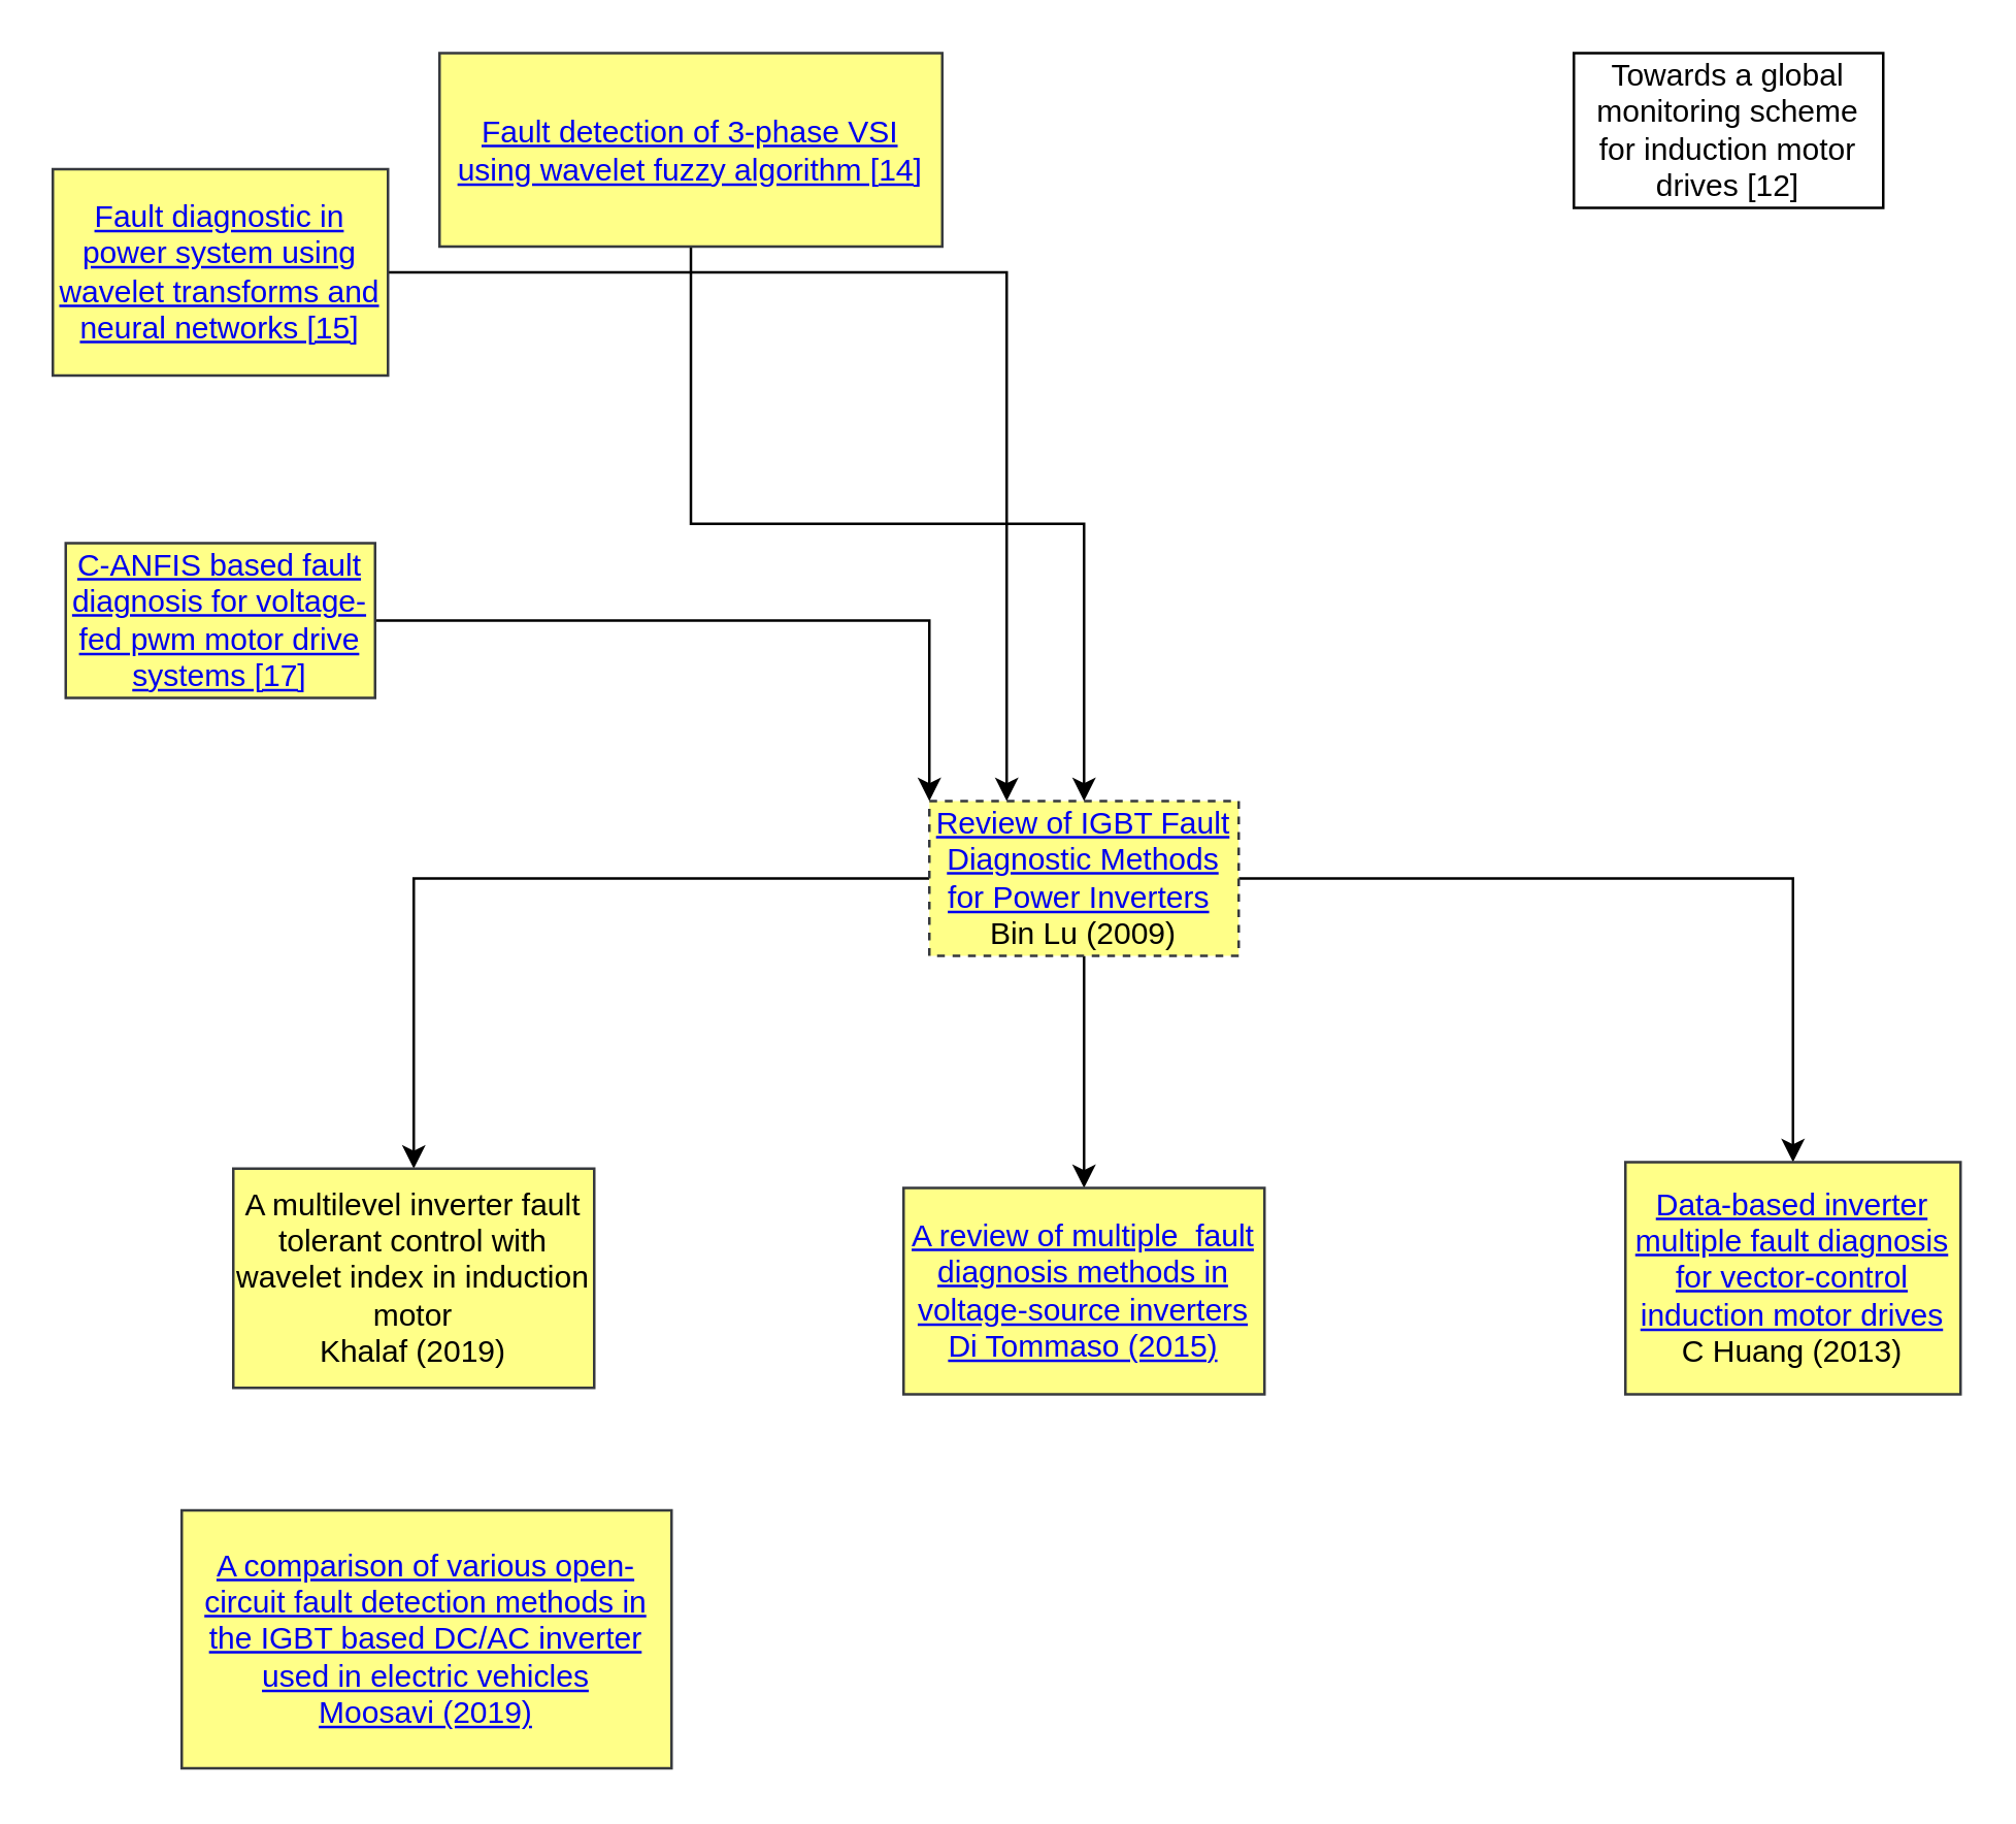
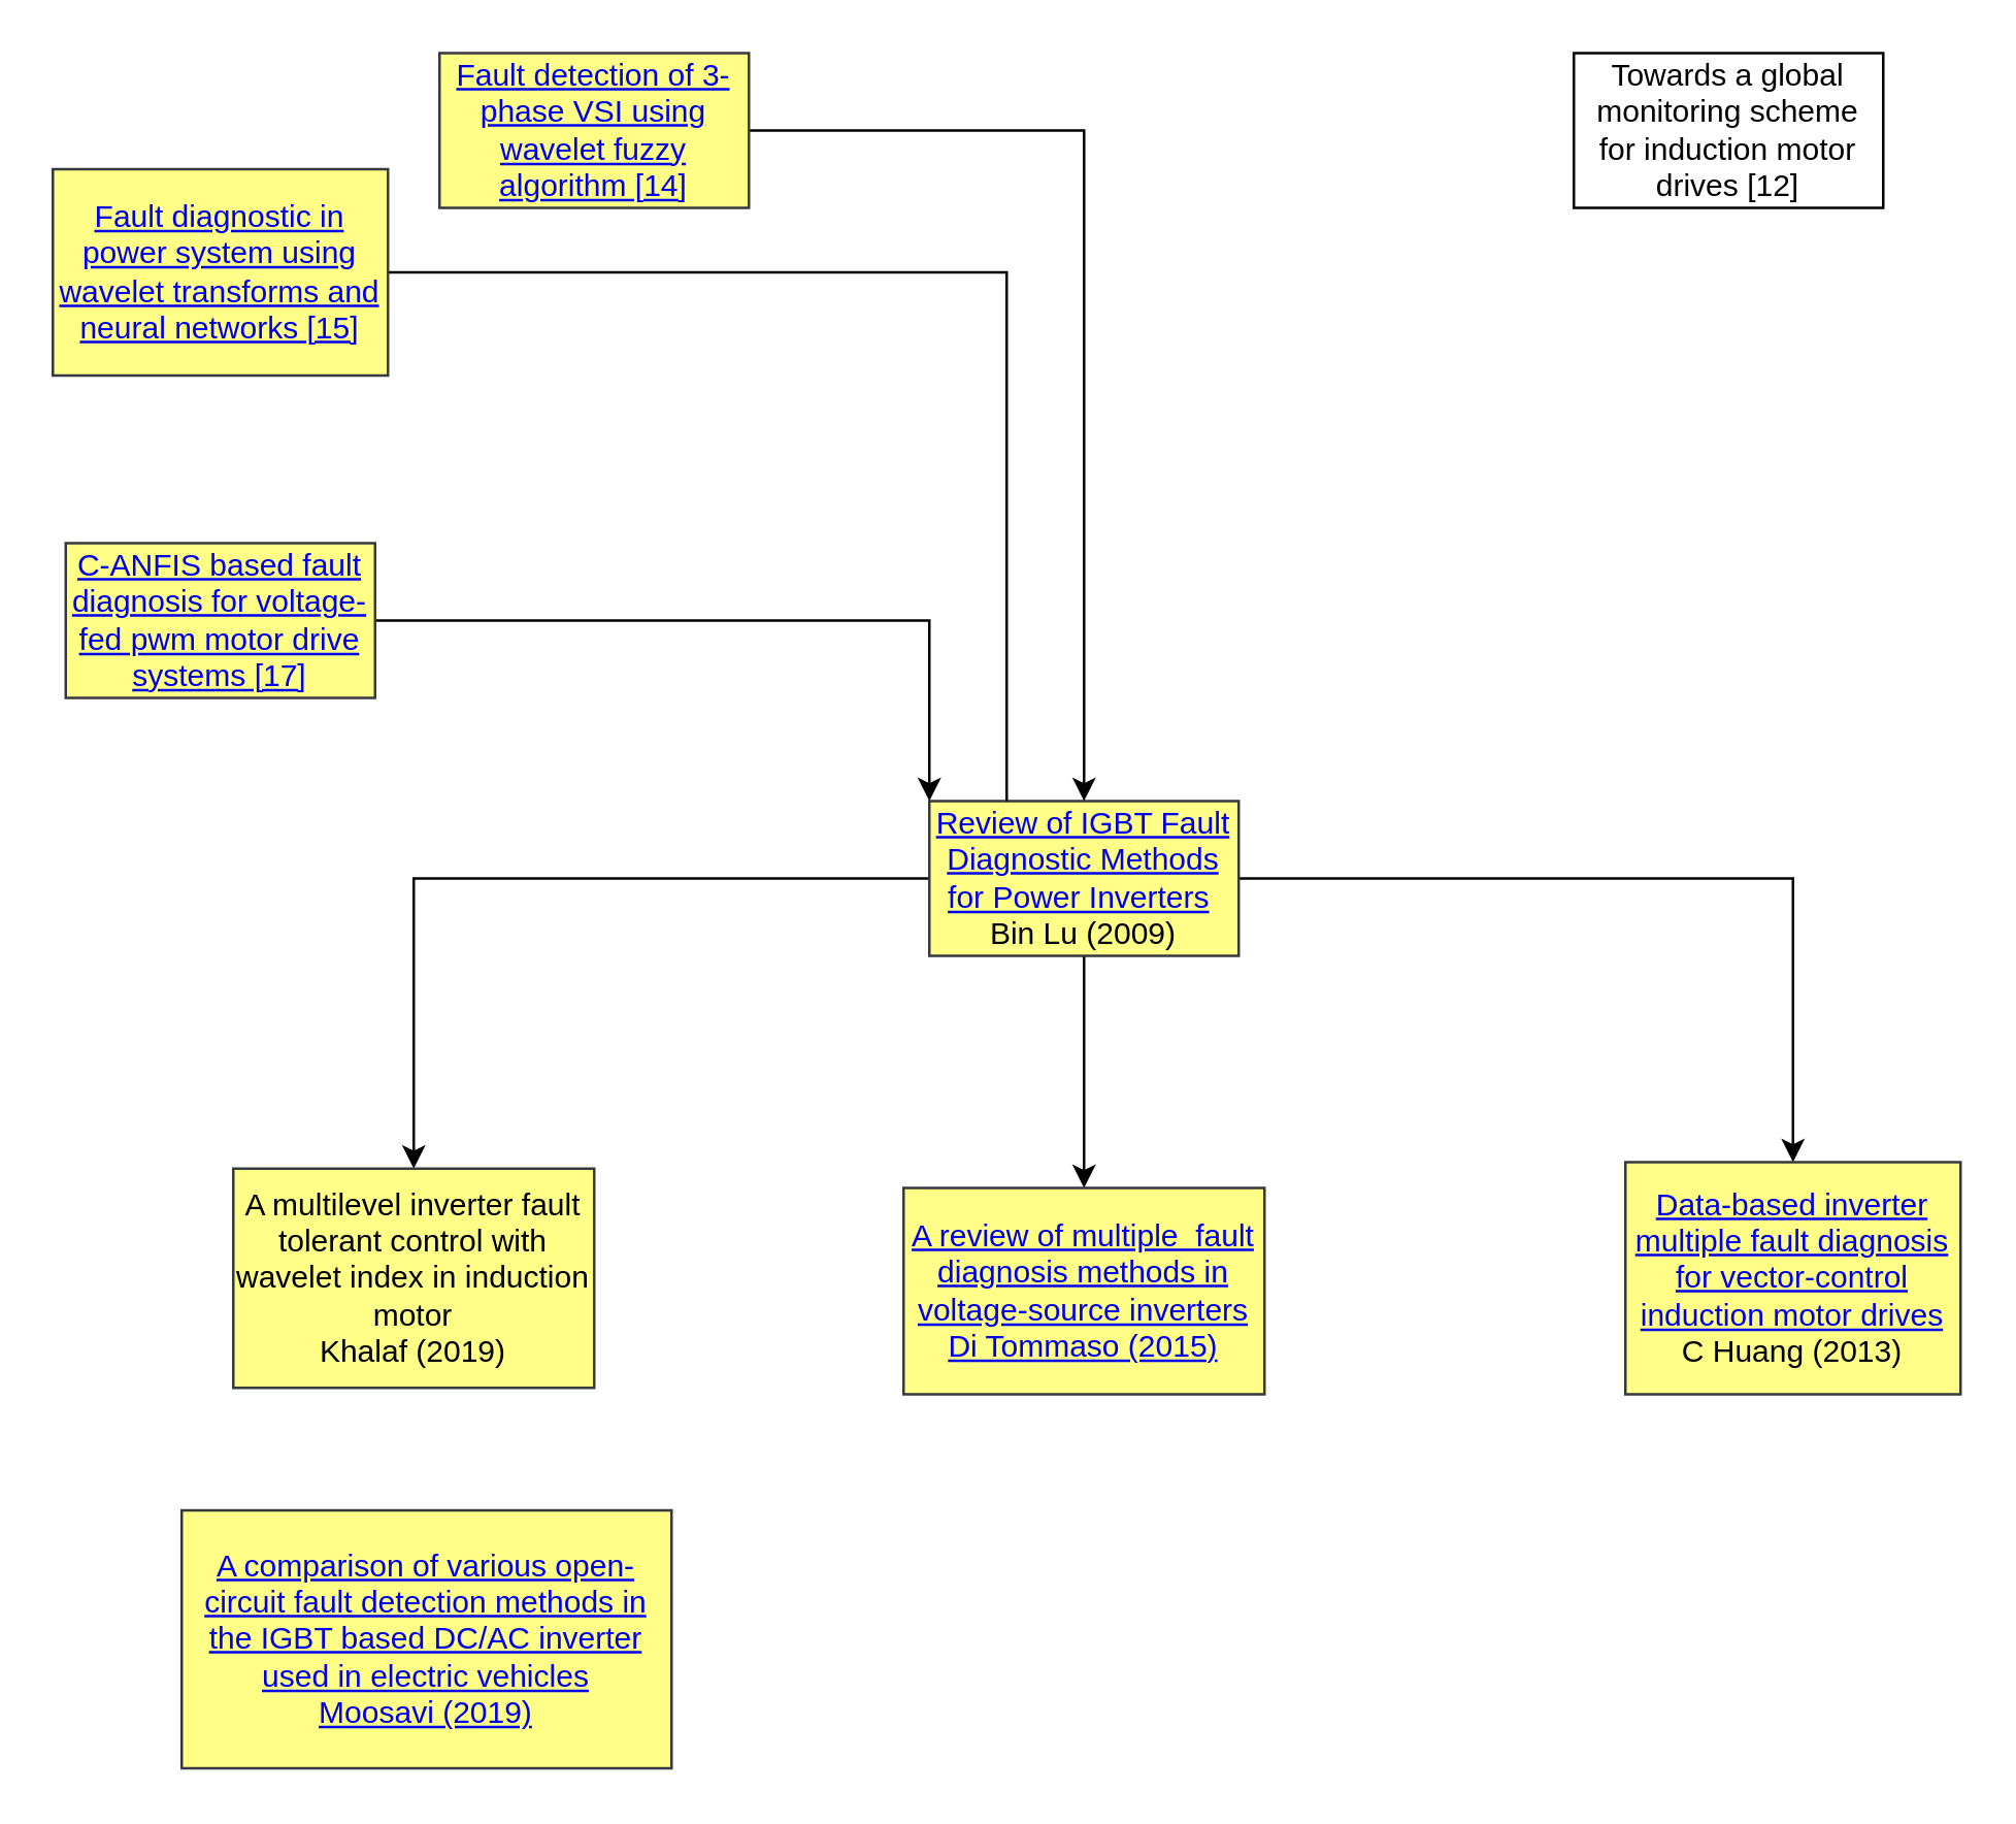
- <mxCell id="8" value="&lt;a href=&quot;https://ieeexplore.ieee.org/document/4078248&quot;&gt;Fault detection of 3-phase VSI using wavelet fuzzy algorithm [14]&lt;/a&gt;" style="rounded=0;whiteSpace=wrap;html=1;fillColor=#ffff88;strokeColor=#36393d;" vertex="1" parent="1"><mxGeometry x="170" y="20" width="195" height="75" as="geometry" /></mxCell>
+ <mxCell id="8" value="&lt;a href=&quot;https://ieeexplore.ieee.org/document/4078248&quot;&gt;Fault detection of 3-phase VSI using wavelet fuzzy algorithm [14]&lt;/a&gt;" style="rounded=0;whiteSpace=wrap;html=1;fillColor=#ffff88;strokeColor=#36393d;" vertex="1" parent="1"><mxGeometry x="170" y="20" width="120" height="60" as="geometry" /></mxCell>
- <mxCell id="9" style="edgeStyle=orthogonalEdgeStyle;rounded=0;orthogonalLoop=1;jettySize=auto;html=1;entryX=0.25;entryY=0;entryDx=0;entryDy=0;" edge="1" parent="1" source="10" target="5"><mxGeometry relative="1" as="geometry" /></mxCell>
+ <mxCell id="9" style="edgeStyle=orthogonalEdgeStyle;rounded=0;orthogonalLoop=1;jettySize=auto;html=1;entryX=0.25;entryY=0;entryDx=0;entryDy=0;endArrow=none;" edge="1" parent="1" source="10" target="5"><mxGeometry relative="1" as="geometry" /></mxCell>
- <mxCell id="5" value="&lt;a href=&quot;https://ieeexplore.ieee.org/document/5165060&quot;&gt;Review of IGBT Fault Diagnostic Methods for Power Inverters&lt;/a&gt;&amp;nbsp;&lt;br&gt;Bin Lu (2009)" style="rounded=0;whiteSpace=wrap;html=1;fillColor=#ffff88;strokeColor=#36393d;dashed=1;" vertex="1" parent="1"><mxGeometry x="360" y="310" width="120" height="60" as="geometry" /></mxCell>
+ <mxCell id="5" value="&lt;a href=&quot;https://ieeexplore.ieee.org/document/5165060&quot;&gt;Review of IGBT Fault Diagnostic Methods for Power Inverters&lt;/a&gt;&amp;nbsp;&lt;br&gt;Bin Lu (2009)" style="rounded=0;whiteSpace=wrap;html=1;fillColor=#ffff88;strokeColor=#36393d;" vertex="1" parent="1"><mxGeometry x="360" y="310" width="120" height="60" as="geometry" /></mxCell>
